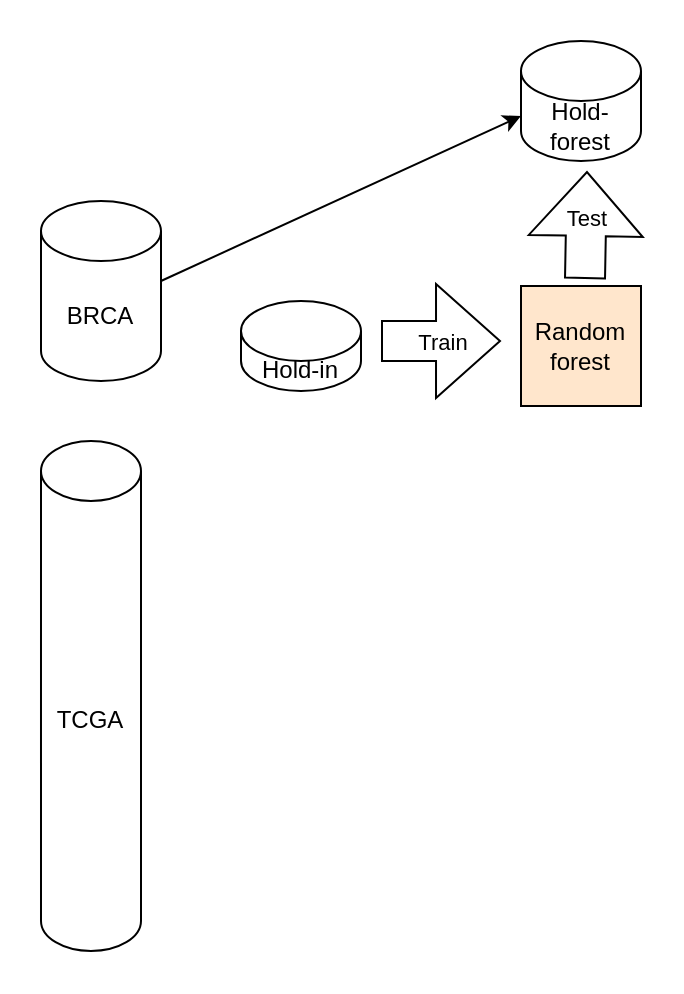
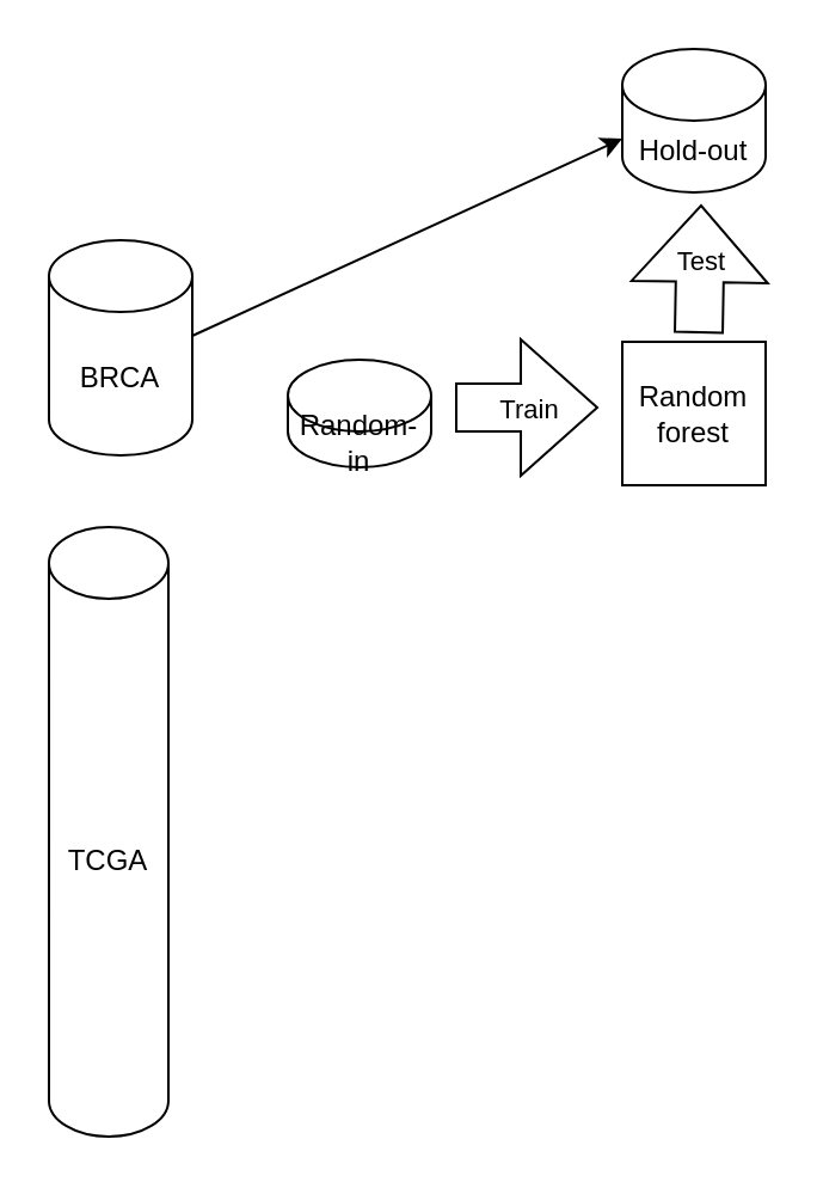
- <mxCell id="4" value="Hold-forest" style="shape=cylinder3;whiteSpace=wrap;html=1;boundedLbl=1;backgroundOutline=1;size=15;" parent="1" vertex="1"><mxGeometry x="260" y="20" width="60" height="60" as="geometry" /></mxCell>
+ <mxCell id="4" value="Hold-out" style="shape=cylinder3;whiteSpace=wrap;html=1;boundedLbl=1;backgroundOutline=1;size=15;" parent="1" vertex="1"><mxGeometry x="260" y="20" width="60" height="60" as="geometry" /></mxCell>
- <mxCell id="7" value="Random forest" style="rounded=0;whiteSpace=wrap;html=1;fillColor=#ffe6cc;" parent="1" vertex="1"><mxGeometry x="260" y="142.5" width="60" height="60" as="geometry" /></mxCell>
+ <mxCell id="7" value="Random forest" style="rounded=0;whiteSpace=wrap;html=1;" parent="1" vertex="1"><mxGeometry x="260" y="142.5" width="60" height="60" as="geometry" /></mxCell>
- <mxCell id="5" value="Hold-in" style="shape=cylinder3;whiteSpace=wrap;html=1;boundedLbl=1;backgroundOutline=1;size=15;" parent="1" vertex="1"><mxGeometry x="120" y="150" width="60" height="45" as="geometry" /></mxCell>
+ <mxCell id="5" value="Random-in" style="shape=cylinder3;whiteSpace=wrap;html=1;boundedLbl=1;backgroundOutline=1;size=15;" parent="1" vertex="1"><mxGeometry x="120" y="150" width="60" height="45" as="geometry" /></mxCell>
